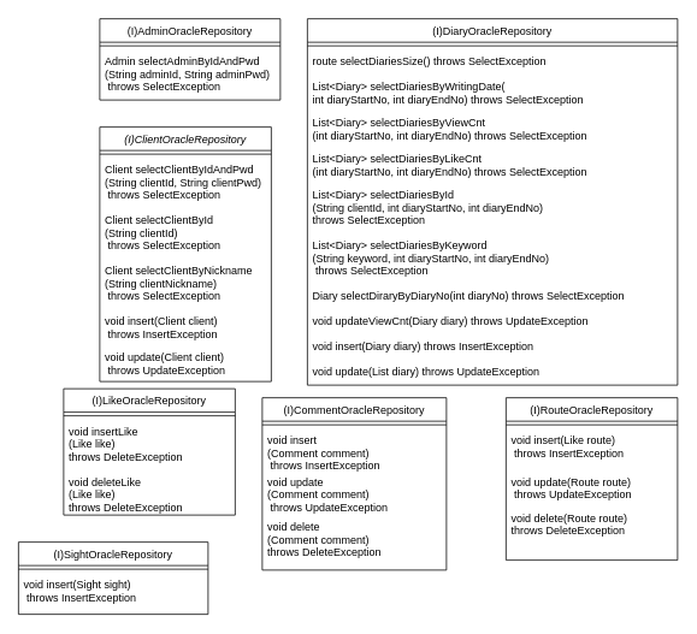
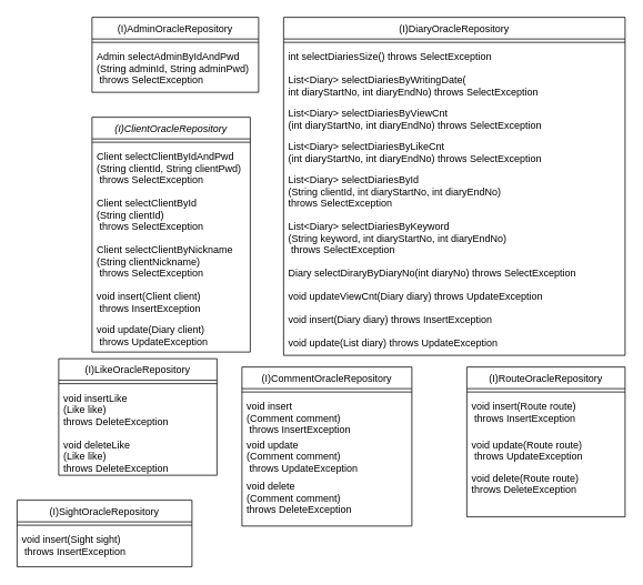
- <mxCell id="11" value="route selectDiariesSize() throws SelectException" style="text;align=left;verticalAlign=top;spacingLeft=4;spacingRight=4;overflow=hidden;rotatable=0;points=[[0,0.5],[1,0.5]];portConstraint=eastwest;" vertex="1" parent="9"><mxGeometry y="34" width="410" height="28" as="geometry" /></mxCell>
+ <mxCell id="11" value="int selectDiariesSize() throws SelectException" style="text;align=left;verticalAlign=top;spacingLeft=4;spacingRight=4;overflow=hidden;rotatable=0;points=[[0,0.5],[1,0.5]];portConstraint=eastwest;" vertex="1" parent="9"><mxGeometry y="34" width="410" height="28" as="geometry" /></mxCell>
- <mxCell id="8" value="void update(Client client)&#10; throws UpdateException&#10;" style="text;align=left;verticalAlign=top;spacingLeft=4;spacingRight=4;overflow=hidden;rotatable=0;points=[[0,0.5],[1,0.5]];portConstraint=eastwest;" parent="2" vertex="1"><mxGeometry y="242" width="190" height="40" as="geometry" /></mxCell>
+ <mxCell id="8" value="void update(Diary client)&#10; throws UpdateException&#10;" style="text;align=left;verticalAlign=top;spacingLeft=4;spacingRight=4;overflow=hidden;rotatable=0;points=[[0,0.5],[1,0.5]];portConstraint=eastwest;" parent="2" vertex="1"><mxGeometry y="242" width="190" height="40" as="geometry" /></mxCell>
- <mxCell id="35" value="void insert(Like route)&#10; throws InsertException&#10;" style="text;align=left;verticalAlign=top;spacingLeft=4;spacingRight=4;overflow=hidden;rotatable=0;points=[[0,0.5],[1,0.5]];portConstraint=eastwest;" parent="33" vertex="1"><mxGeometry y="34" width="190" height="46" as="geometry" /></mxCell>
+ <mxCell id="35" value="void insert(Route route)&#10; throws InsertException&#10;" style="text;align=left;verticalAlign=top;spacingLeft=4;spacingRight=4;overflow=hidden;rotatable=0;points=[[0,0.5],[1,0.5]];portConstraint=eastwest;" parent="33" vertex="1"><mxGeometry y="34" width="190" height="46" as="geometry" /></mxCell>
